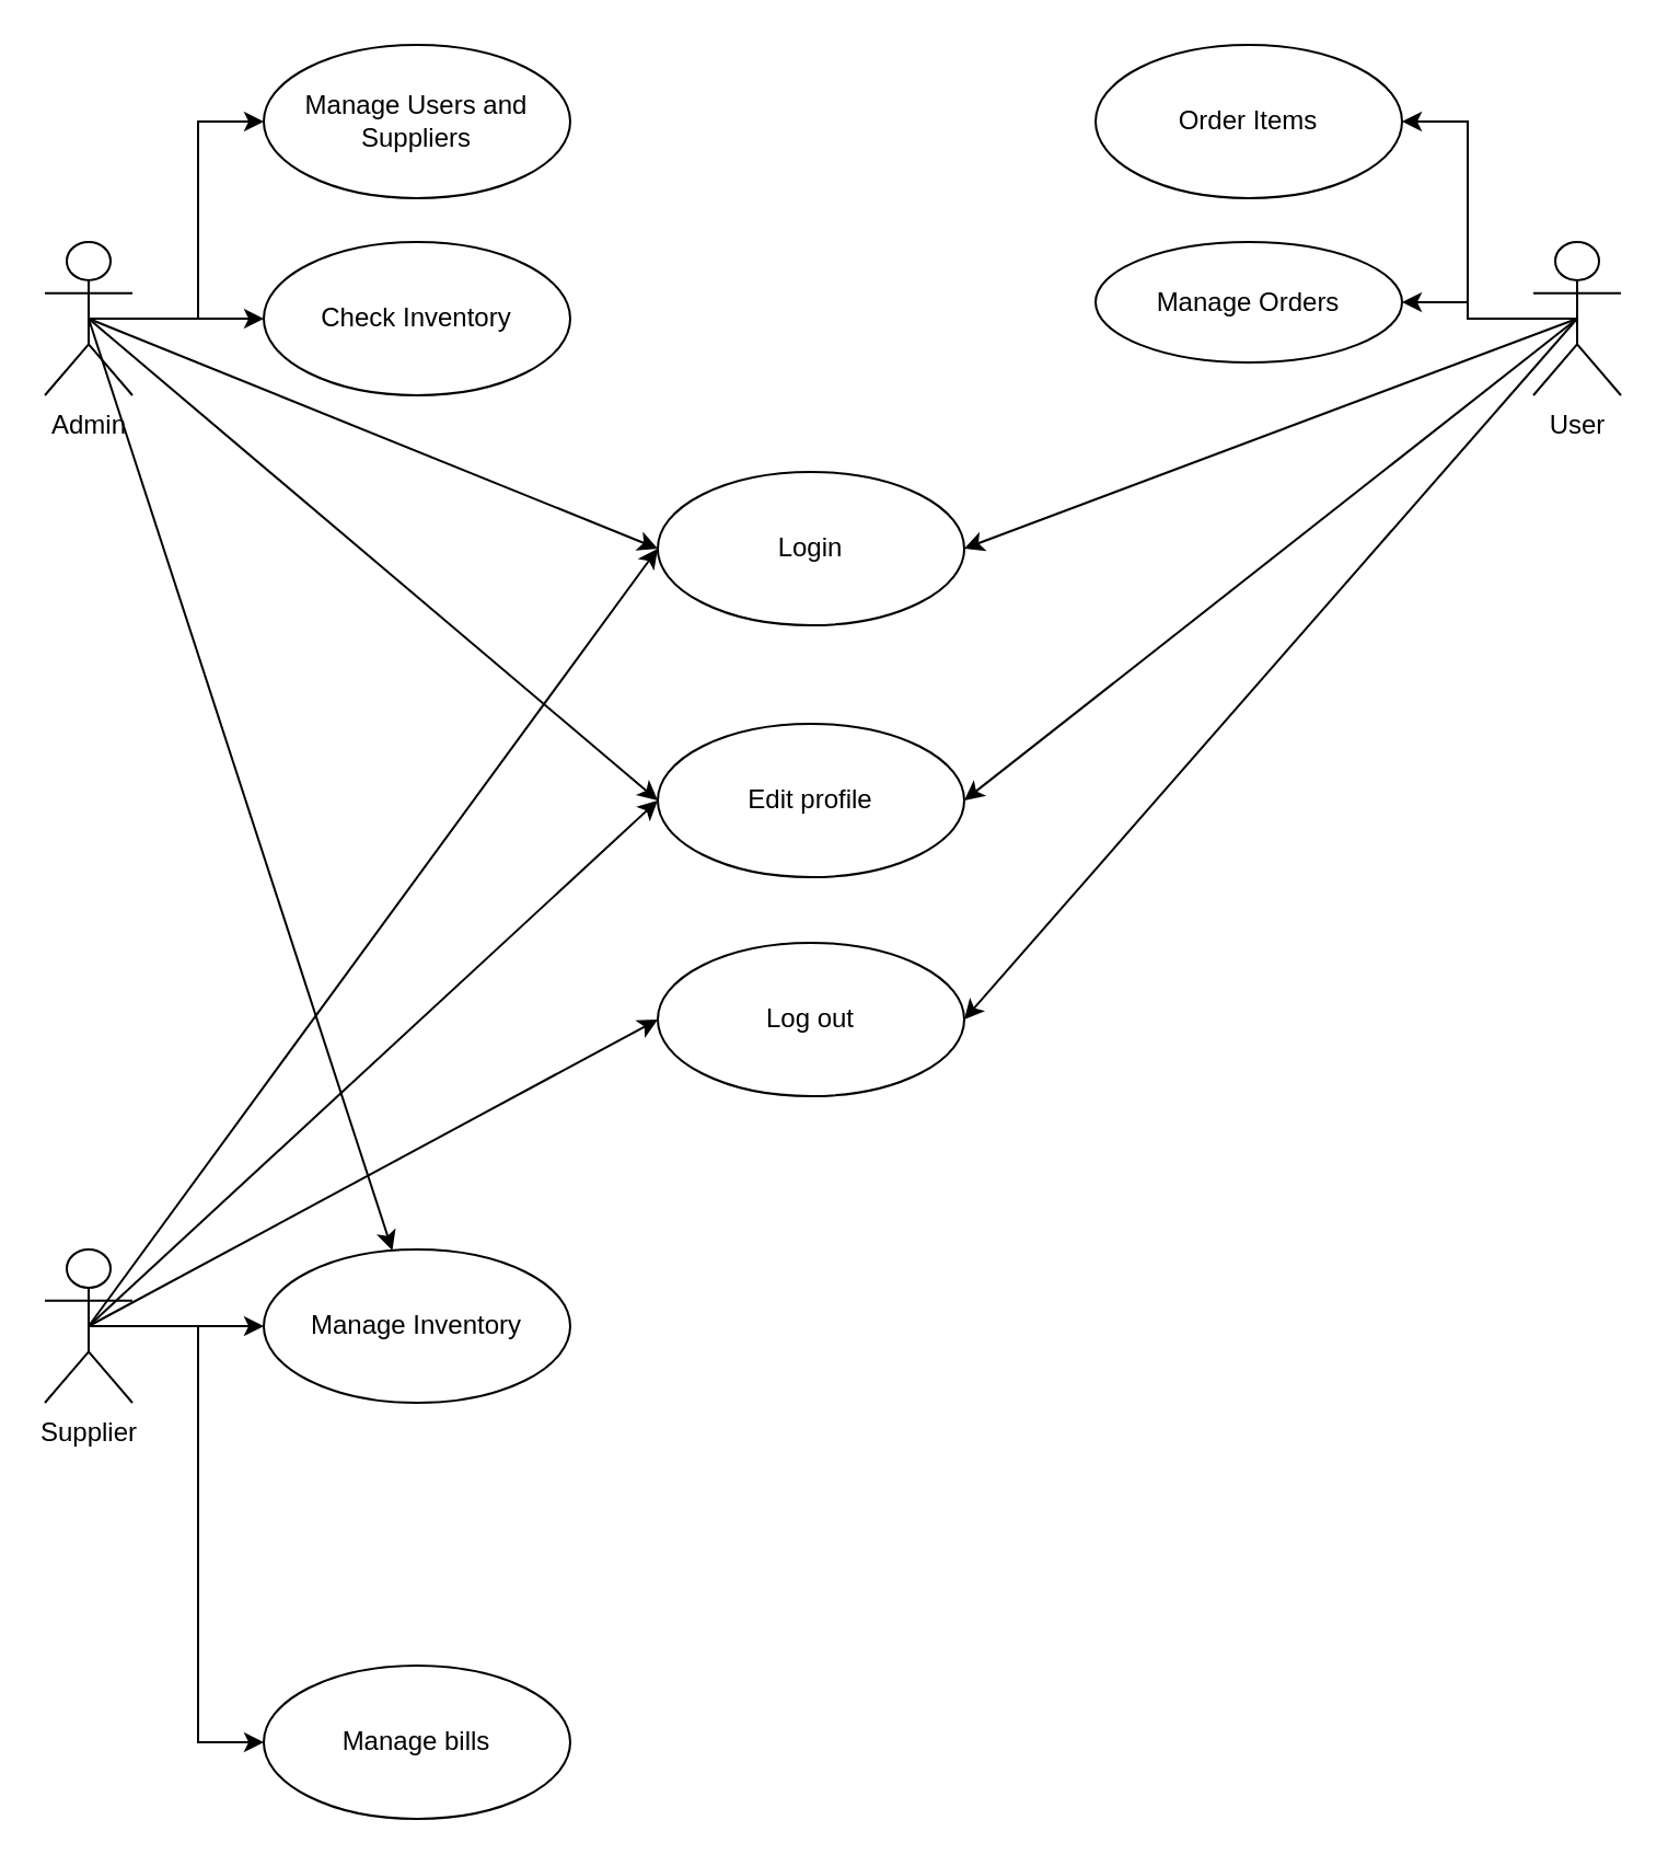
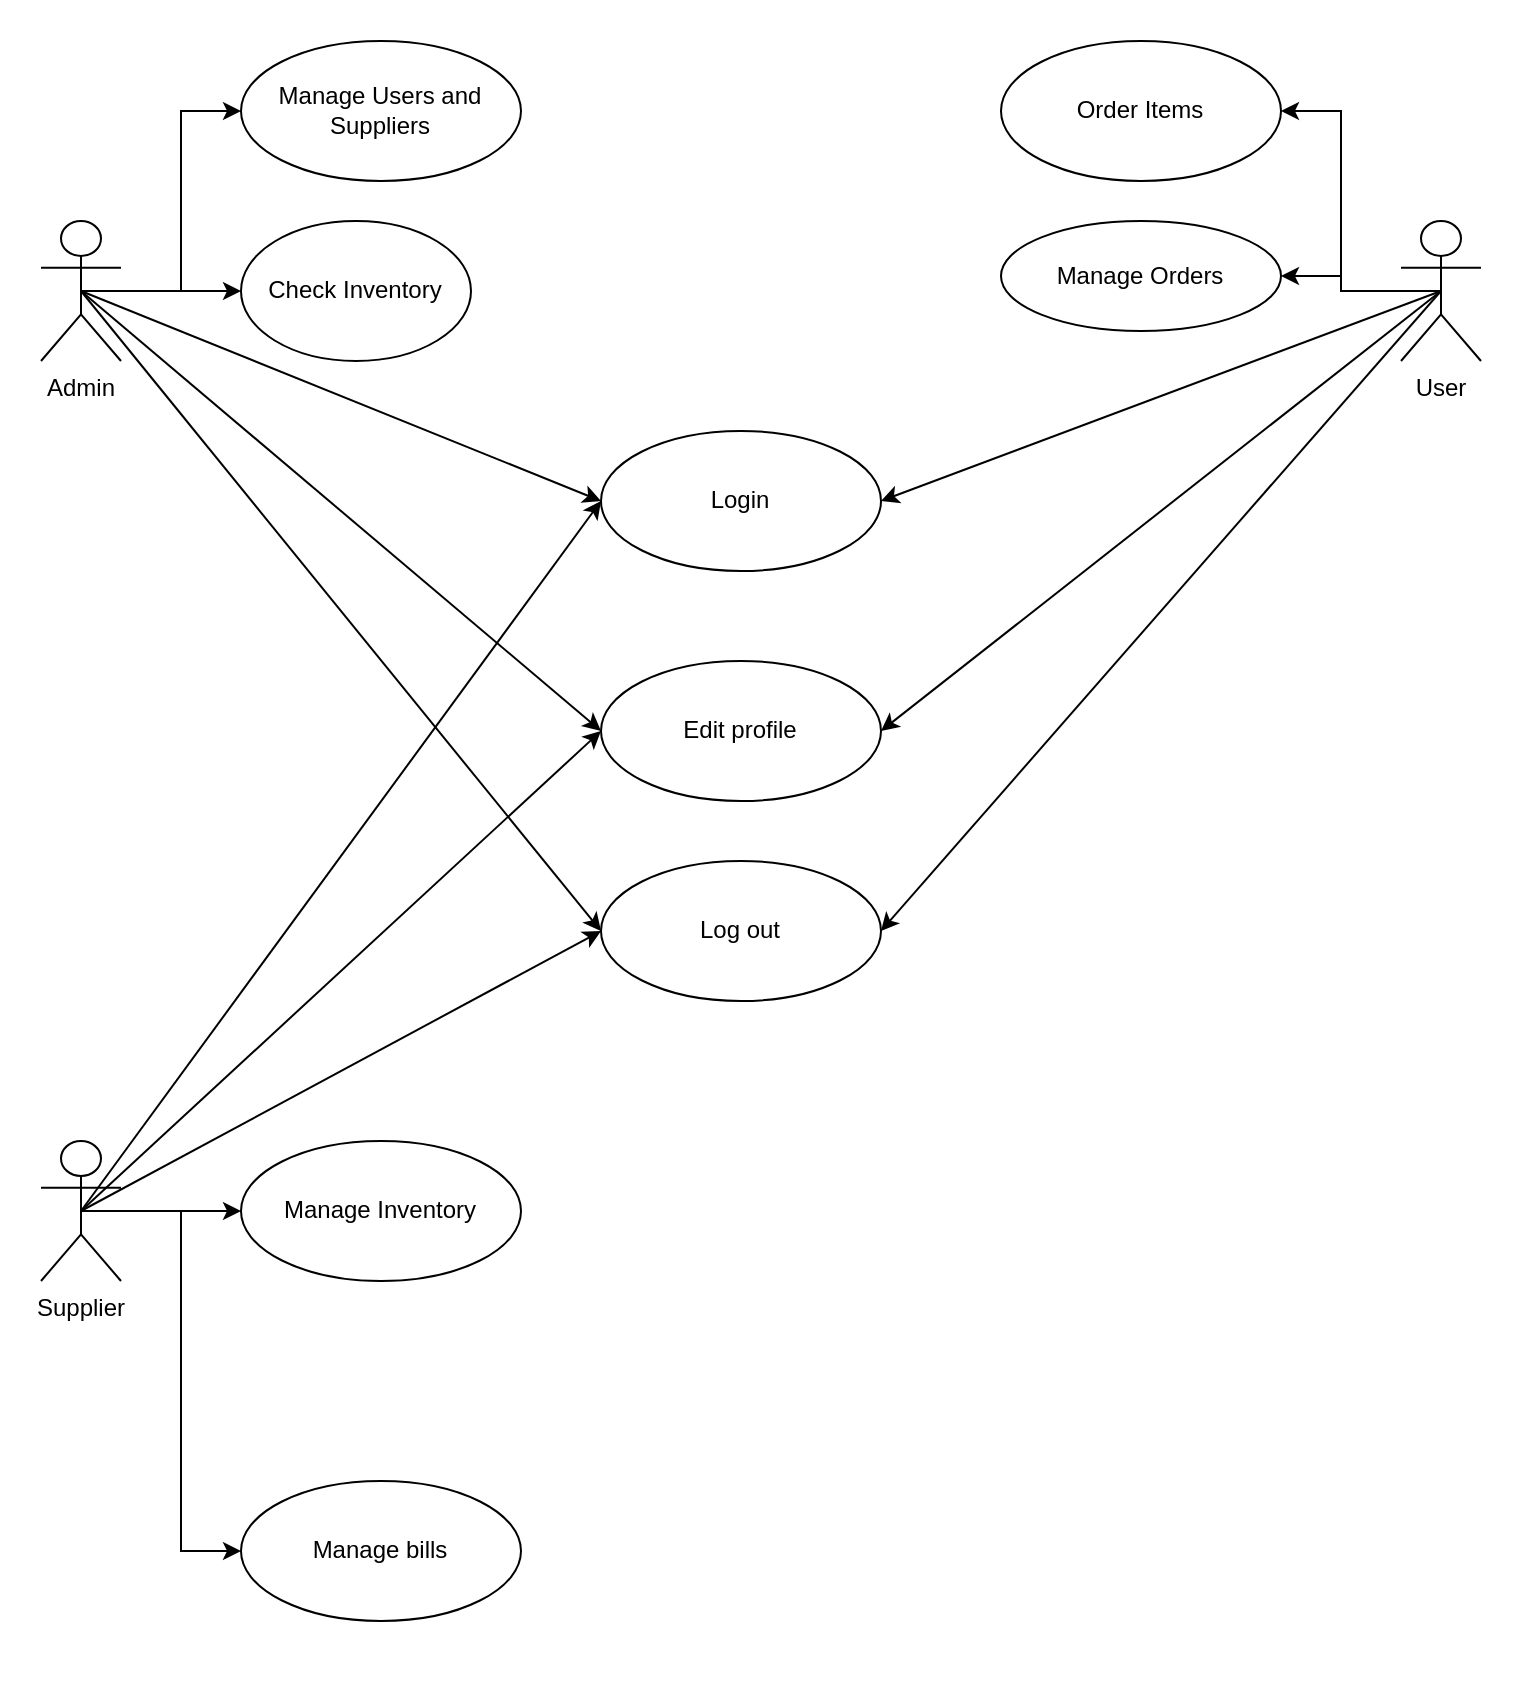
- <mxCell id="25" value="Check Inventory" style="ellipse;whiteSpace=wrap;html=1;" vertex="1" parent="1"><mxGeometry x="120" y="110" width="140" height="70" as="geometry" /></mxCell>
+ <mxCell id="25" value="Check Inventory" style="ellipse;whiteSpace=wrap;html=1;" vertex="1" parent="1"><mxGeometry x="120" y="110" width="115" height="70" as="geometry" /></mxCell>
- <mxCell id="6" style="rounded=0;orthogonalLoop=1;jettySize=auto;html=1;exitX=0.5;exitY=0.5;exitDx=0;exitDy=0;exitPerimeter=0;" edge="1" parent="1" source="7" target="27"><mxGeometry relative="1" as="geometry" /></mxCell>
+ <mxCell id="6" style="rounded=0;orthogonalLoop=1;jettySize=auto;html=1;exitX=0.5;exitY=0.5;exitDx=0;exitDy=0;exitPerimeter=0;entryX=0;entryY=0.5;entryDx=0;entryDy=0;" edge="1" parent="1" source="7" target="22"><mxGeometry relative="1" as="geometry" /></mxCell>
- <mxCell id="28" value="Manage bills" style="ellipse;whiteSpace=wrap;html=1;" vertex="1" parent="1"><mxGeometry x="120" y="760" width="140" height="70" as="geometry" /></mxCell>
+ <mxCell id="28" value="Manage bills" style="ellipse;whiteSpace=wrap;html=1;" vertex="1" parent="1"><mxGeometry x="120" y="740" width="140" height="70" as="geometry" /></mxCell>
